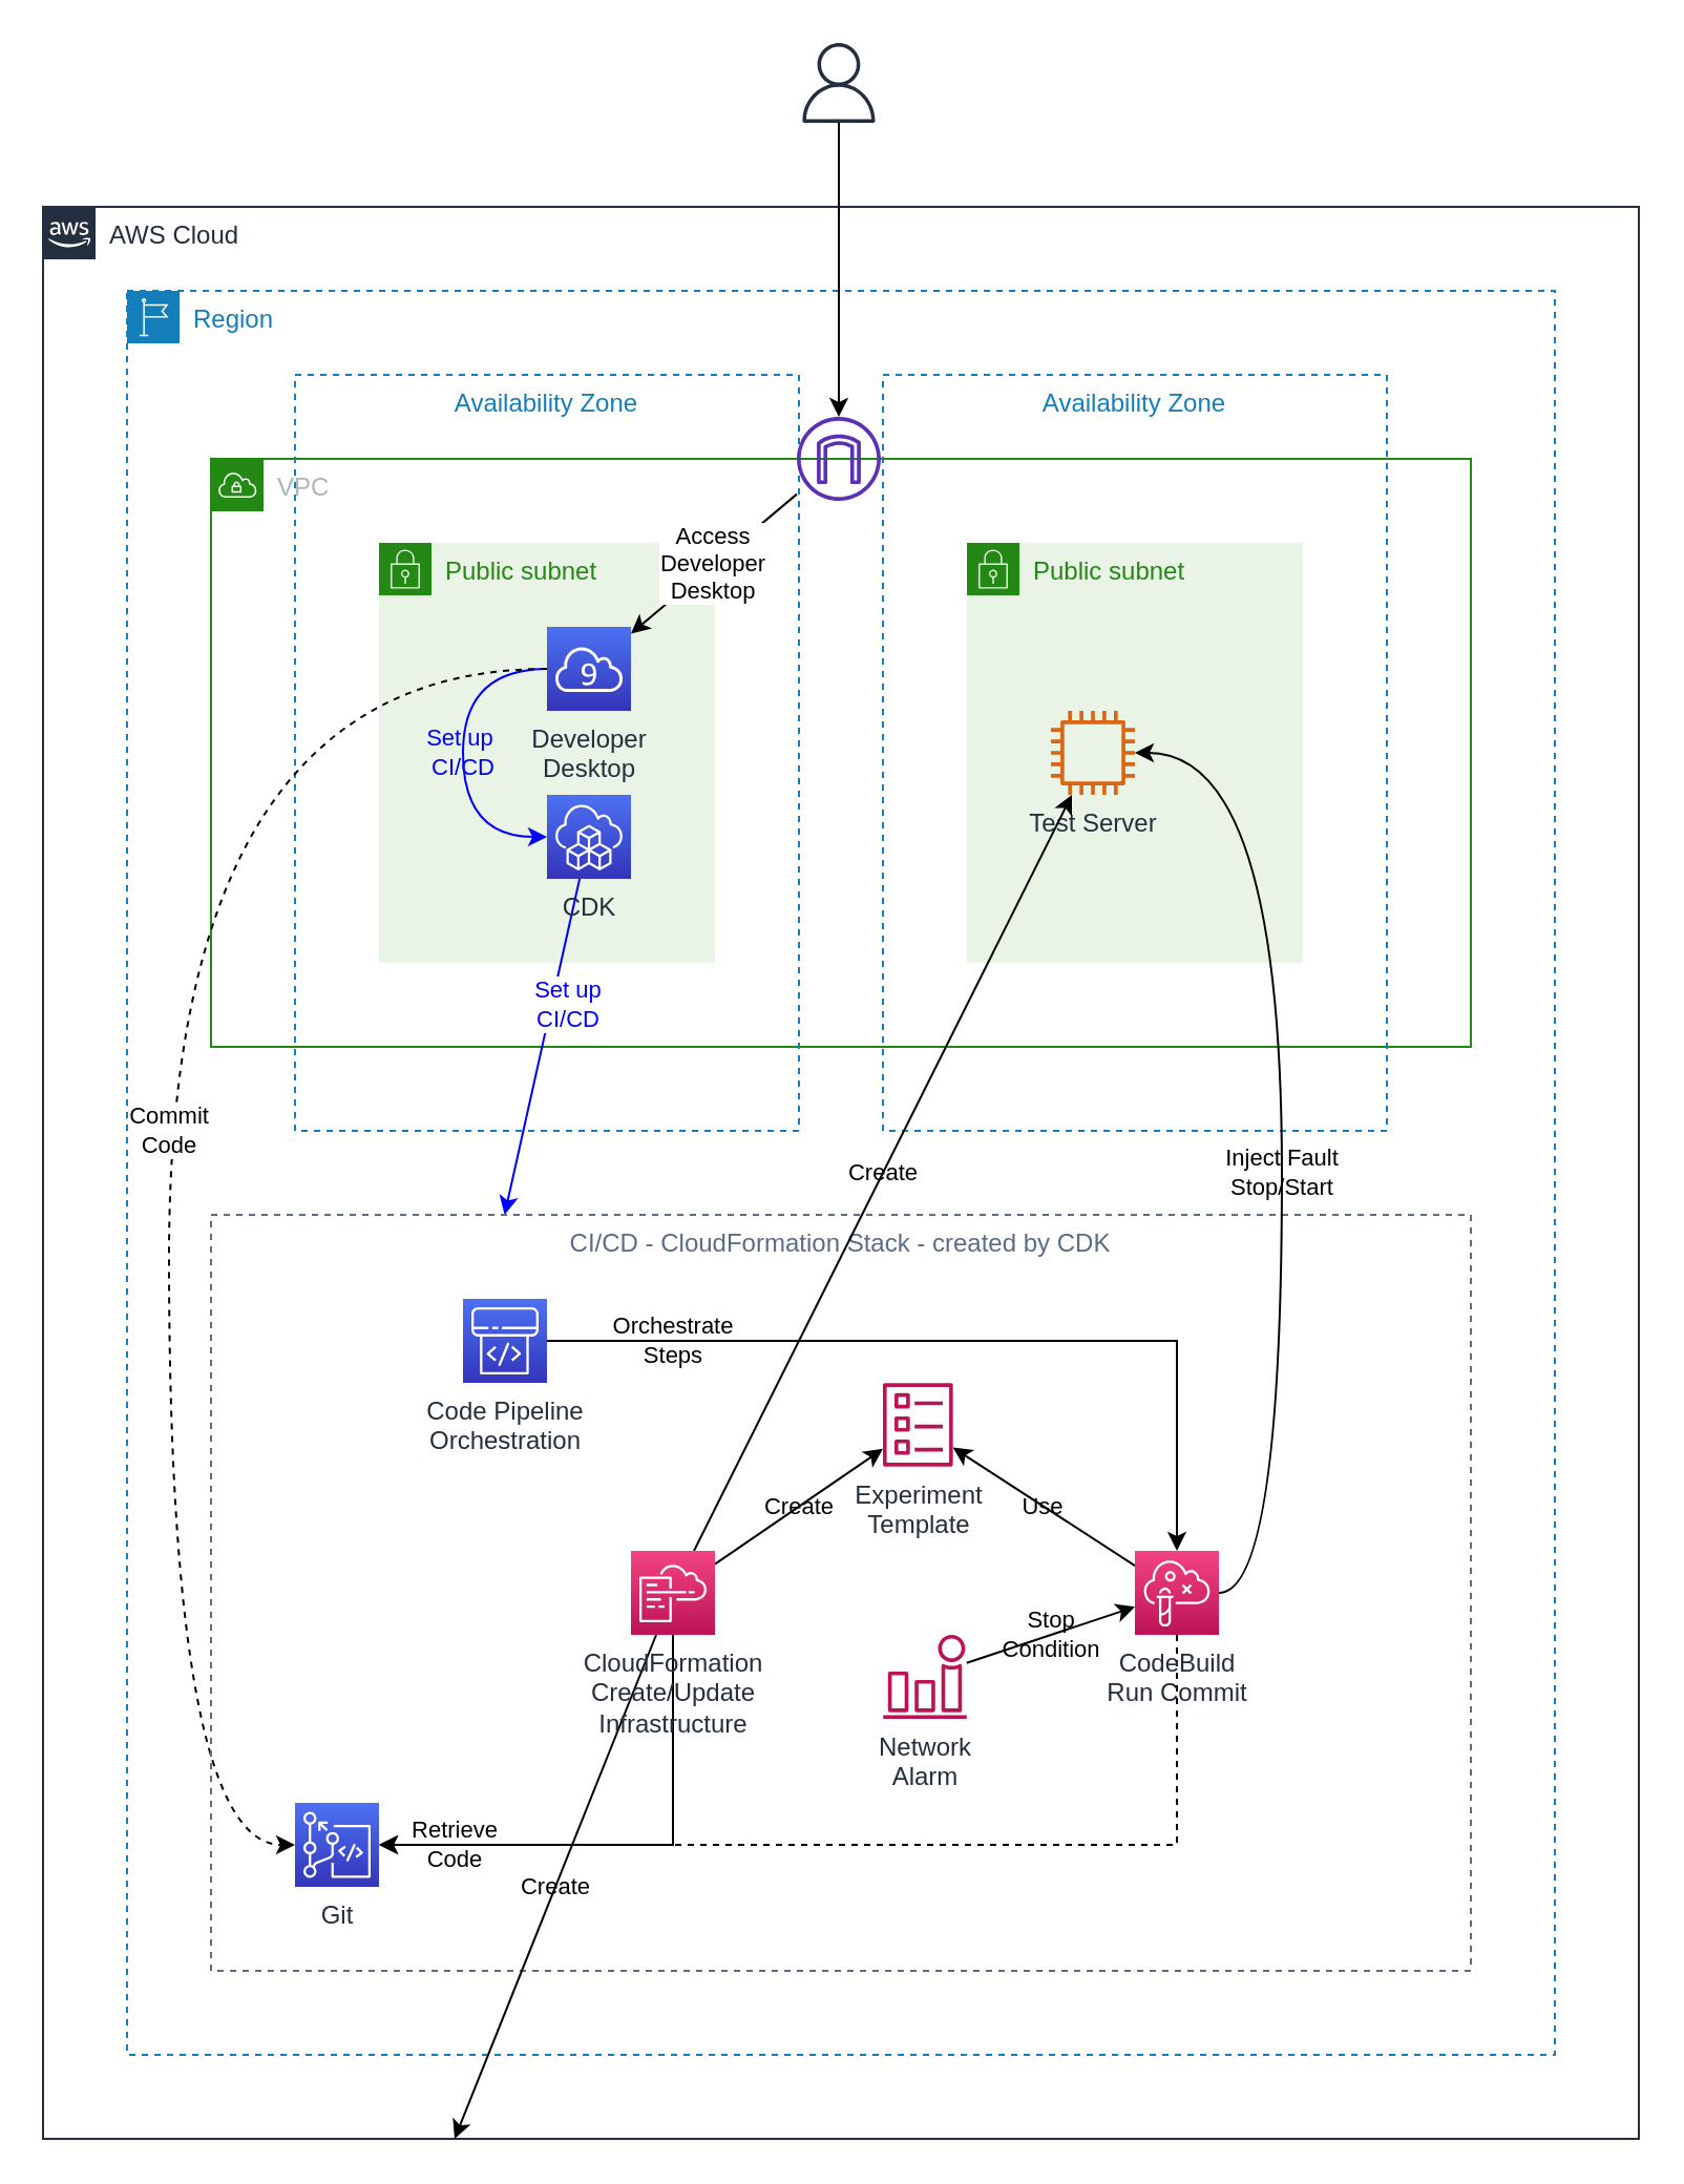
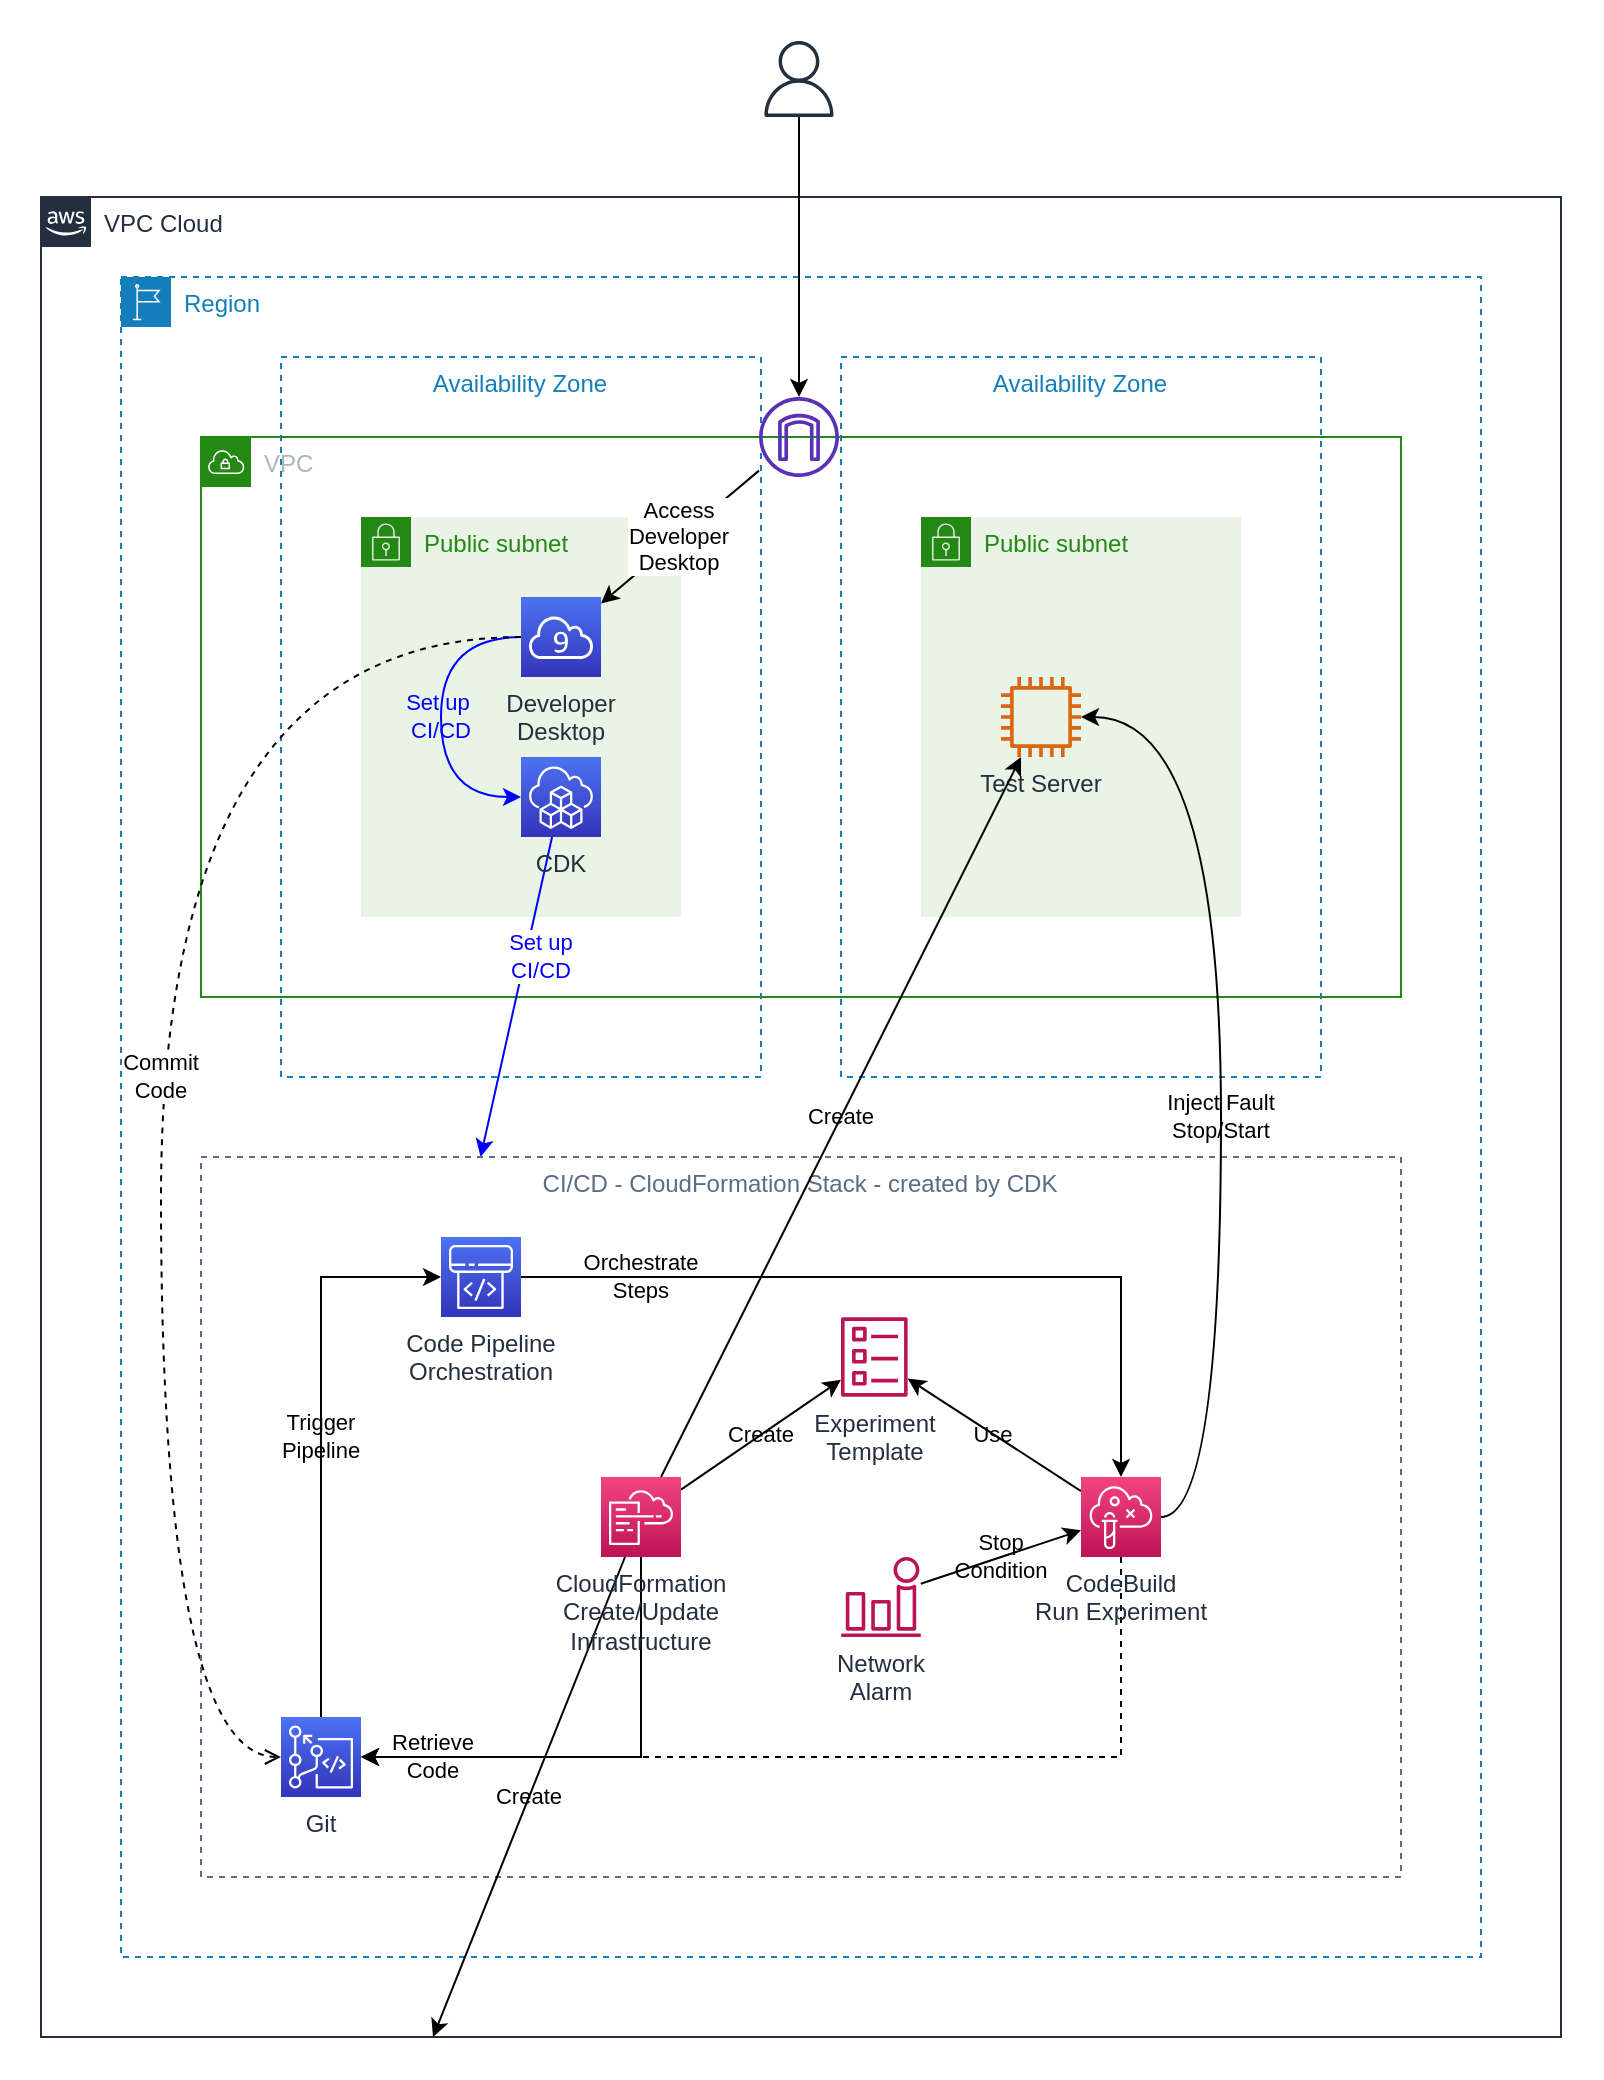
- <mxCell id="2" value="AWS Cloud" style="points=[[0,0],[0.25,0],[0.5,0],[0.75,0],[1,0],[1,0.25],[1,0.5],[1,0.75],[1,1],[0.75,1],[0.5,1],[0.25,1],[0,1],[0,0.75],[0,0.5],[0,0.25]];outlineConnect=0;gradientColor=none;html=1;whiteSpace=wrap;fontSize=12;fontStyle=0;shape=mxgraph.aws4.group;grIcon=mxgraph.aws4.group_aws_cloud_alt;strokeColor=#232F3E;fillColor=none;verticalAlign=top;align=left;spacingLeft=30;fontColor=#232F3E;dashed=0;" parent="1" vertex="1"><mxGeometry x="20" y="98" width="760" height="920" as="geometry" /></mxCell>
+ <mxCell id="2" value="VPC Cloud" style="points=[[0,0],[0.25,0],[0.5,0],[0.75,0],[1,0],[1,0.25],[1,0.5],[1,0.75],[1,1],[0.75,1],[0.5,1],[0.25,1],[0,1],[0,0.75],[0,0.5],[0,0.25]];outlineConnect=0;gradientColor=none;html=1;whiteSpace=wrap;fontSize=12;fontStyle=0;shape=mxgraph.aws4.group;grIcon=mxgraph.aws4.group_aws_cloud_alt;strokeColor=#232F3E;fillColor=none;verticalAlign=top;align=left;spacingLeft=30;fontColor=#232F3E;dashed=0;" parent="1" vertex="1"><mxGeometry x="20" y="98" width="760" height="920" as="geometry" /></mxCell>
+ <mxCell id="22" value="Trigger&lt;br&gt;Pipeline" style="edgeStyle=orthogonalEdgeStyle;rounded=0;orthogonalLoop=1;jettySize=auto;html=1;entryX=0;entryY=0.5;entryDx=0;entryDy=0;entryPerimeter=0;labelBackgroundColor=none;" edge="1" parent="1" source="23" target="21"><mxGeometry relative="1" as="geometry"><Array as="points"><mxPoint x="160" y="638" /></Array></mxGeometry></mxCell>
- <mxCell id="35" value="CodeBuild&lt;br&gt;Run Commit" style="points=[[0,0,0],[0.25,0,0],[0.5,0,0],[0.75,0,0],[1,0,0],[0,1,0],[0.25,1,0],[0.5,1,0],[0.75,1,0],[1,1,0],[0,0.25,0],[0,0.5,0],[0,0.75,0],[1,0.25,0],[1,0.5,0],[1,0.75,0]];points=[[0,0,0],[0.25,0,0],[0.5,0,0],[0.75,0,0],[1,0,0],[0,1,0],[0.25,1,0],[0.5,1,0],[0.75,1,0],[1,1,0],[0,0.25,0],[0,0.5,0],[0,0.75,0],[1,0.25,0],[1,0.5,0],[1,0.75,0]];outlineConnect=0;fontColor=#232F3E;gradientColor=#F34482;gradientDirection=north;fillColor=#BC1356;strokeColor=#ffffff;dashed=0;verticalLabelPosition=bottom;verticalAlign=top;align=center;html=1;fontSize=12;fontStyle=0;aspect=fixed;shape=mxgraph.aws4.resourceIcon;resIcon=mxgraph.aws4.fault_injection_simulator;" vertex="1" parent="1"><mxGeometry x="540" y="738" width="40" height="40" as="geometry" /></mxCell>
+ <mxCell id="35" value="CodeBuild&lt;br&gt;Run Experiment" style="points=[[0,0,0],[0.25,0,0],[0.5,0,0],[0.75,0,0],[1,0,0],[0,1,0],[0.25,1,0],[0.5,1,0],[0.75,1,0],[1,1,0],[0,0.25,0],[0,0.5,0],[0,0.75,0],[1,0.25,0],[1,0.5,0],[1,0.75,0]];points=[[0,0,0],[0.25,0,0],[0.5,0,0],[0.75,0,0],[1,0,0],[0,1,0],[0.25,1,0],[0.5,1,0],[0.75,1,0],[1,1,0],[0,0.25,0],[0,0.5,0],[0,0.75,0],[1,0.25,0],[1,0.5,0],[1,0.75,0]];outlineConnect=0;fontColor=#232F3E;gradientColor=#F34482;gradientDirection=north;fillColor=#BC1356;strokeColor=#ffffff;dashed=0;verticalLabelPosition=bottom;verticalAlign=top;align=center;html=1;fontSize=12;fontStyle=0;aspect=fixed;shape=mxgraph.aws4.resourceIcon;resIcon=mxgraph.aws4.fault_injection_simulator;" vertex="1" parent="1"><mxGeometry x="540" y="738" width="40" height="40" as="geometry" /></mxCell>
- <mxCell id="17" value="Commit&lt;br&gt;Code" style="edgeStyle=orthogonalEdgeStyle;curved=1;rounded=0;orthogonalLoop=1;jettySize=auto;html=1;entryX=0;entryY=0.5;entryDx=0;entryDy=0;entryPerimeter=0;dashed=1;" edge="1" parent="1" source="18" target="23"><mxGeometry relative="1" as="geometry"><Array as="points"><mxPoint x="80" y="318" /><mxPoint x="80" y="878" /></Array></mxGeometry></mxCell>
+ <mxCell id="17" value="Commit&lt;br&gt;Code" style="edgeStyle=orthogonalEdgeStyle;curved=1;rounded=0;orthogonalLoop=1;jettySize=auto;html=1;entryX=0;entryY=0.5;entryDx=0;entryDy=0;entryPerimeter=0;dashed=1;endArrow=open;" edge="1" parent="1" source="18" target="23"><mxGeometry relative="1" as="geometry"><Array as="points"><mxPoint x="80" y="318" /><mxPoint x="80" y="878" /></Array></mxGeometry></mxCell>
